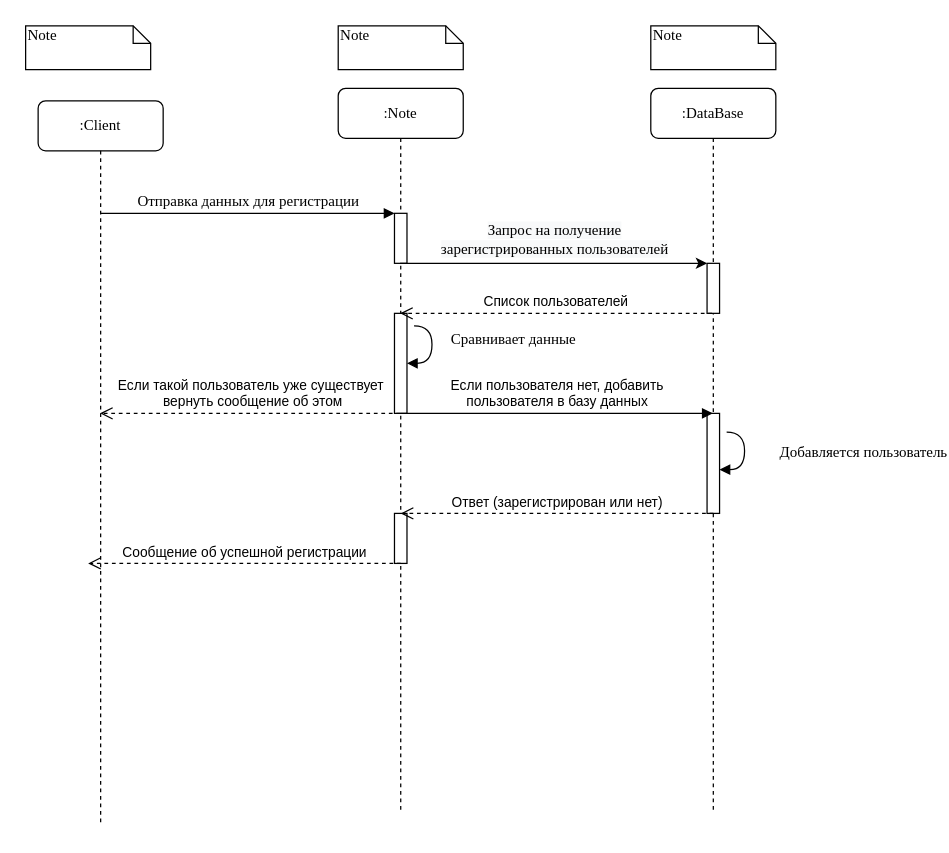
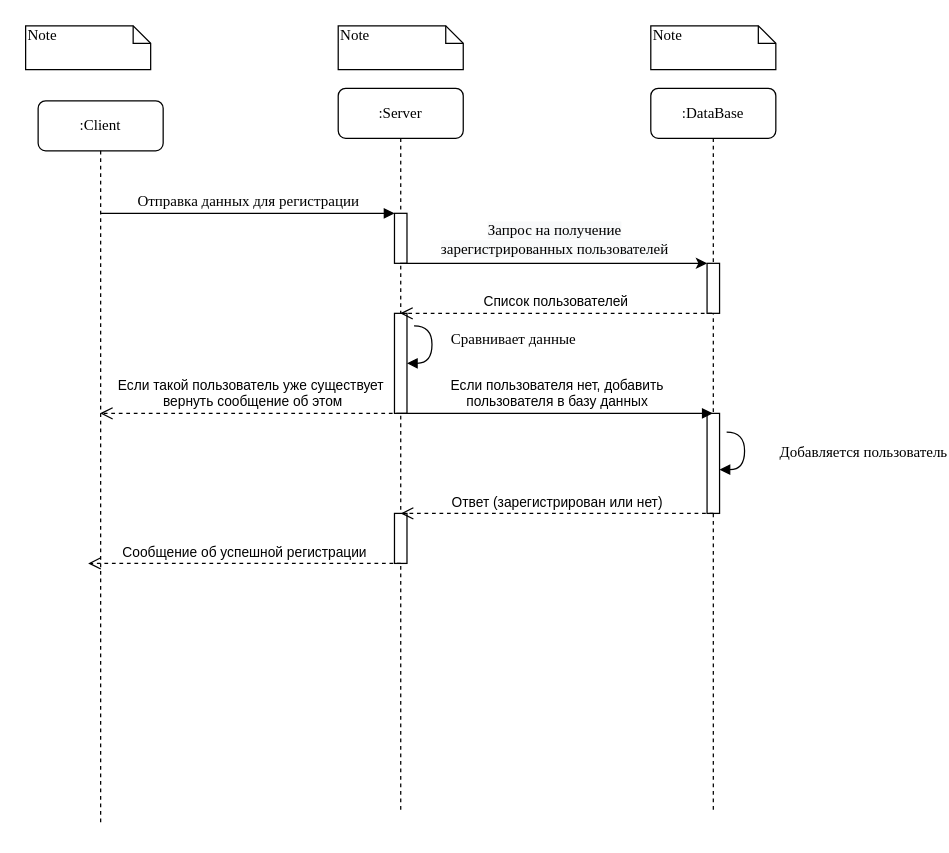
- <mxCell id="2" value=":Note" style="shape=umlLifeline;perimeter=lifelinePerimeter;whiteSpace=wrap;html=1;container=1;collapsible=0;recursiveResize=0;outlineConnect=0;rounded=1;shadow=0;comic=0;labelBackgroundColor=none;strokeWidth=1;fontFamily=Verdana;fontSize=12;align=center;" parent="1" vertex="1"><mxGeometry x="270" y="70" width="100" height="580" as="geometry" /></mxCell>
+ <mxCell id="2" value=":Server" style="shape=umlLifeline;perimeter=lifelinePerimeter;whiteSpace=wrap;html=1;container=1;collapsible=0;recursiveResize=0;outlineConnect=0;rounded=1;shadow=0;comic=0;labelBackgroundColor=none;strokeWidth=1;fontFamily=Verdana;fontSize=12;align=center;" parent="1" vertex="1"><mxGeometry x="270" y="70" width="100" height="580" as="geometry" /></mxCell>
